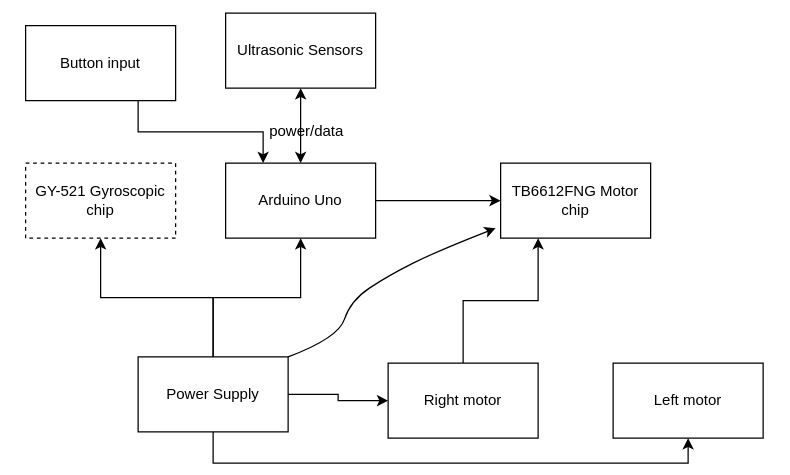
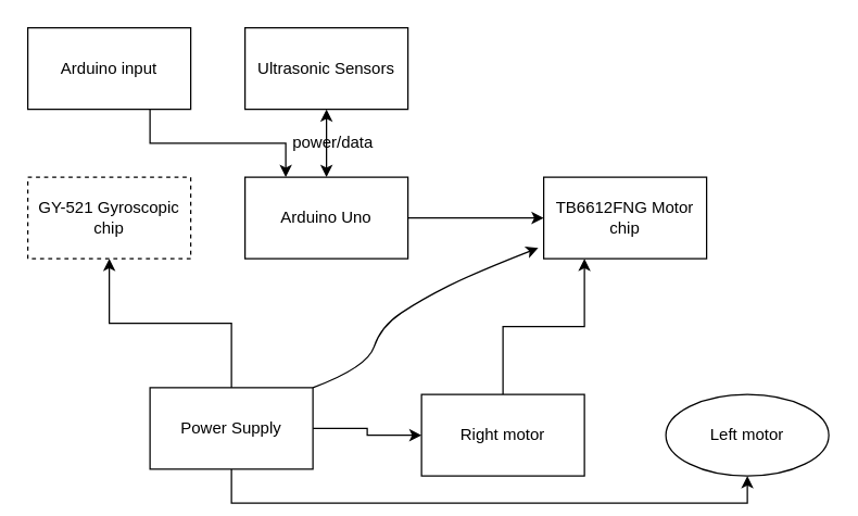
- <mxCell id="4" value="Ultrasonic Sensors" style="rounded=0;whiteSpace=wrap;html=1;" parent="1" vertex="1"><mxGeometry x="180" y="10" width="120" height="60" as="geometry" /></mxCell>
+ <mxCell id="4" value="Ultrasonic Sensors" style="rounded=0;whiteSpace=wrap;html=1;" parent="1" vertex="1"><mxGeometry x="180" y="20" width="120" height="60" as="geometry" /></mxCell>
- <mxCell id="11" value="Button input" style="rounded=0;whiteSpace=wrap;html=1;" parent="1" vertex="1"><mxGeometry x="20" y="20" width="120" height="60" as="geometry" /></mxCell>
+ <mxCell id="11" value="Arduino input" style="rounded=0;whiteSpace=wrap;html=1;" parent="1" vertex="1"><mxGeometry x="20" y="20" width="120" height="60" as="geometry" /></mxCell>
- <mxCell id="6" style="edgeStyle=orthogonalEdgeStyle;rounded=0;orthogonalLoop=1;jettySize=auto;html=1;entryX=0.5;entryY=1;entryDx=0;entryDy=0;" edge="1" parent="1" source="9" target="3"><mxGeometry relative="1" as="geometry" /></mxCell>
- <mxCell id="14" value="Left motor" style="rounded=0;whiteSpace=wrap;html=1;" parent="1" vertex="1"><mxGeometry x="490" y="290" width="120" height="60" as="geometry" /></mxCell>
+ <mxCell id="14" value="Left motor" style="ellipse;whiteSpace=wrap;html=1;" parent="1" vertex="1"><mxGeometry x="490" y="290" width="120" height="60" as="geometry" /></mxCell>
